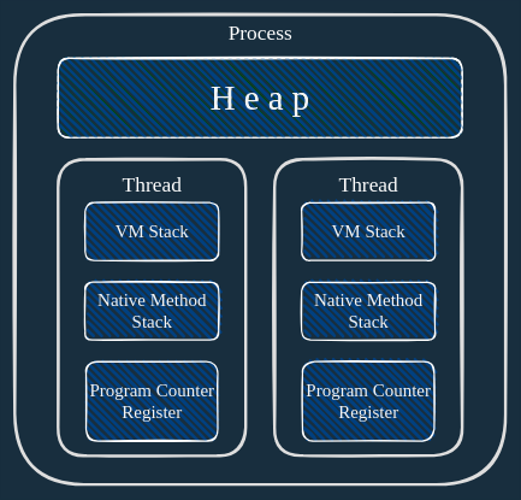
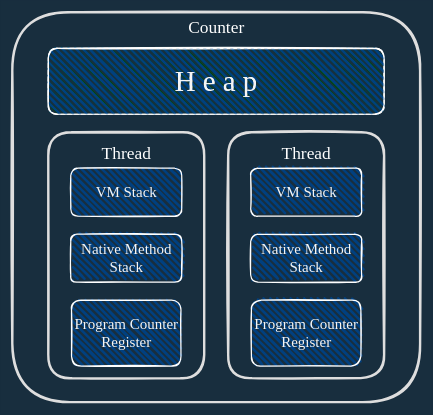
- <mxCell id="4" value="&lt;font color=&quot;#ffffff&quot; style=&quot;font-size: 29px&quot; face=&quot;Gloria Hallelujah&quot; data-font-src=&quot;https://fonts.googleapis.com/css?family=Gloria+Hallelujah&quot;&gt;Process&lt;/font&gt;" style="text;html=1;align=center;verticalAlign=middle;resizable=0;points=[];autosize=1;strokeColor=none;fontColor=#1A1A1A;" vertex="1" parent="1"><mxGeometry x="300" y="30" width="120" height="30" as="geometry" /></mxCell>
+ <mxCell id="4" value="&lt;font color=&quot;#ffffff&quot; style=&quot;font-size: 29px&quot; face=&quot;Gloria Hallelujah&quot; data-font-src=&quot;https://fonts.googleapis.com/css?family=Gloria+Hallelujah&quot;&gt;Counter&lt;/font&gt;" style="text;html=1;align=center;verticalAlign=middle;resizable=0;points=[];autosize=1;strokeColor=none;fontColor=#1A1A1A;" vertex="1" parent="1"><mxGeometry x="300" y="30" width="120" height="30" as="geometry" /></mxCell>
